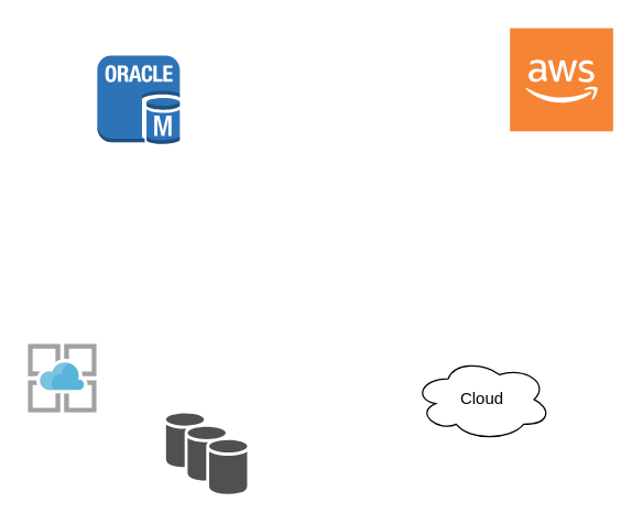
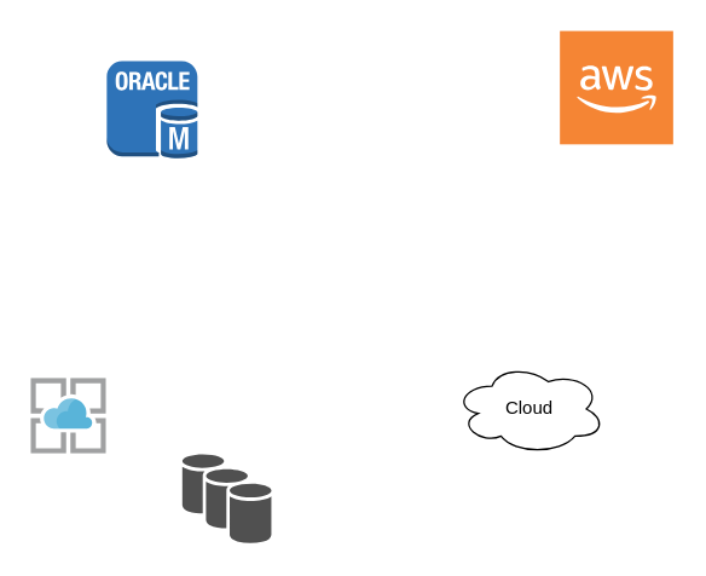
- <mxCell id="2" value="Cloud" style="ellipse;shape=cloud;whiteSpace=wrap;html=1;align=center;" vertex="1" parent="1"><mxGeometry x="300" y="260" width="100" height="60" as="geometry" /></mxCell>
+ <mxCell id="2" value="Cloud" style="ellipse;shape=cloud;whiteSpace=wrap;html=1;align=center;" vertex="1" parent="1"><mxGeometry x="300" y="240" width="100" height="60" as="geometry" /></mxCell>
